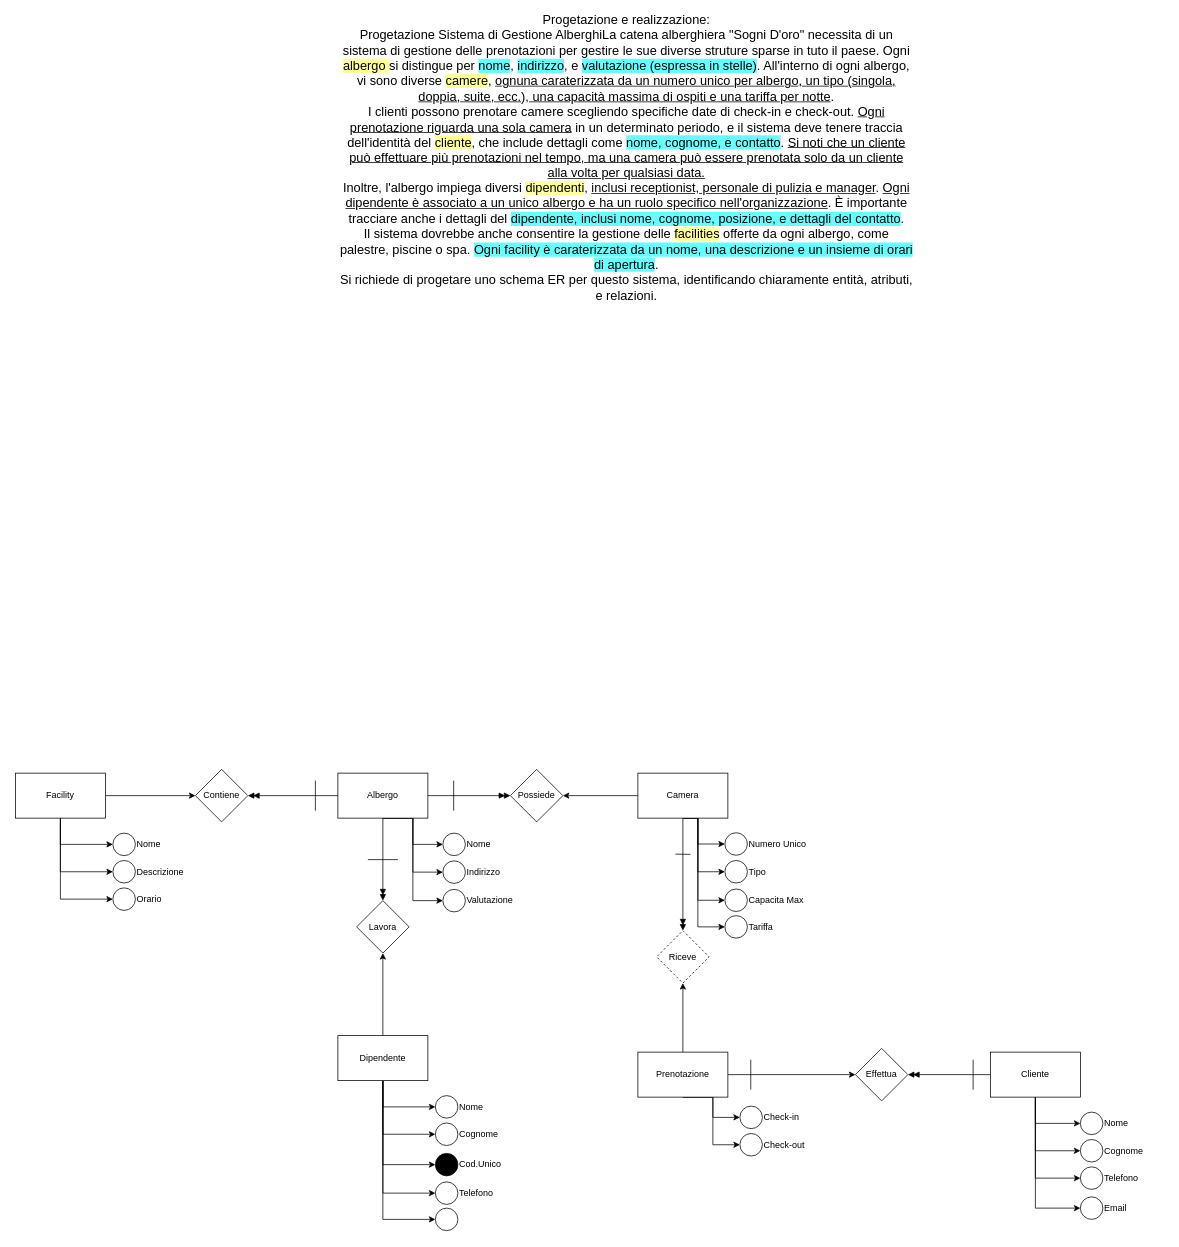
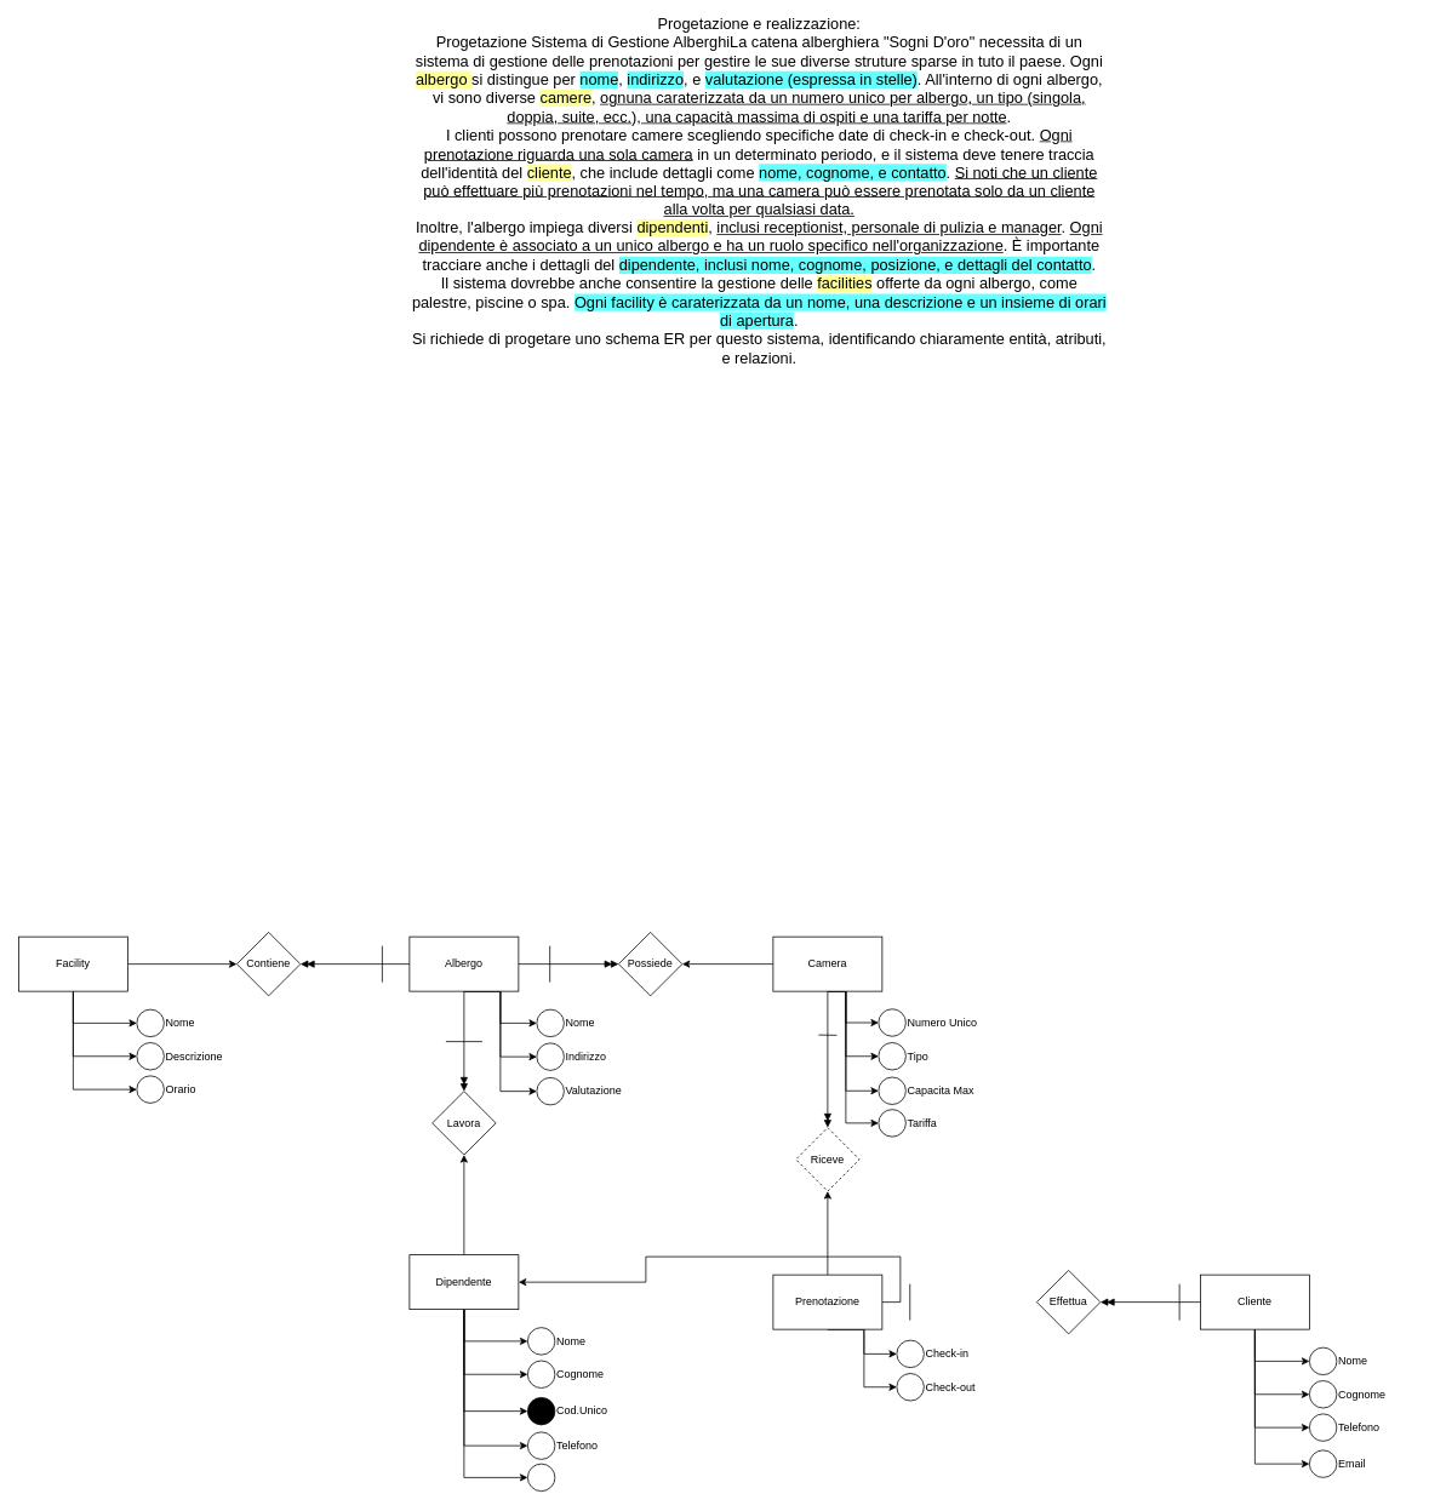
- <mxCell id="73" style="edgeStyle=orthogonalEdgeStyle;rounded=0;orthogonalLoop=1;jettySize=auto;html=1;exitX=1;exitY=0.5;exitDx=0;exitDy=0;entryX=0;entryY=0.5;entryDx=0;entryDy=0;" parent="1" source="74" target="80" edge="1"><mxGeometry relative="1" as="geometry" /></mxCell>
+ <mxCell id="73" style="edgeStyle=orthogonalEdgeStyle;rounded=0;orthogonalLoop=1;jettySize=auto;html=1;exitX=1;exitY=0.5;exitDx=0;exitDy=0;" parent="1" source="74" target="29" edge="1"><mxGeometry relative="1" as="geometry" /></mxCell>
